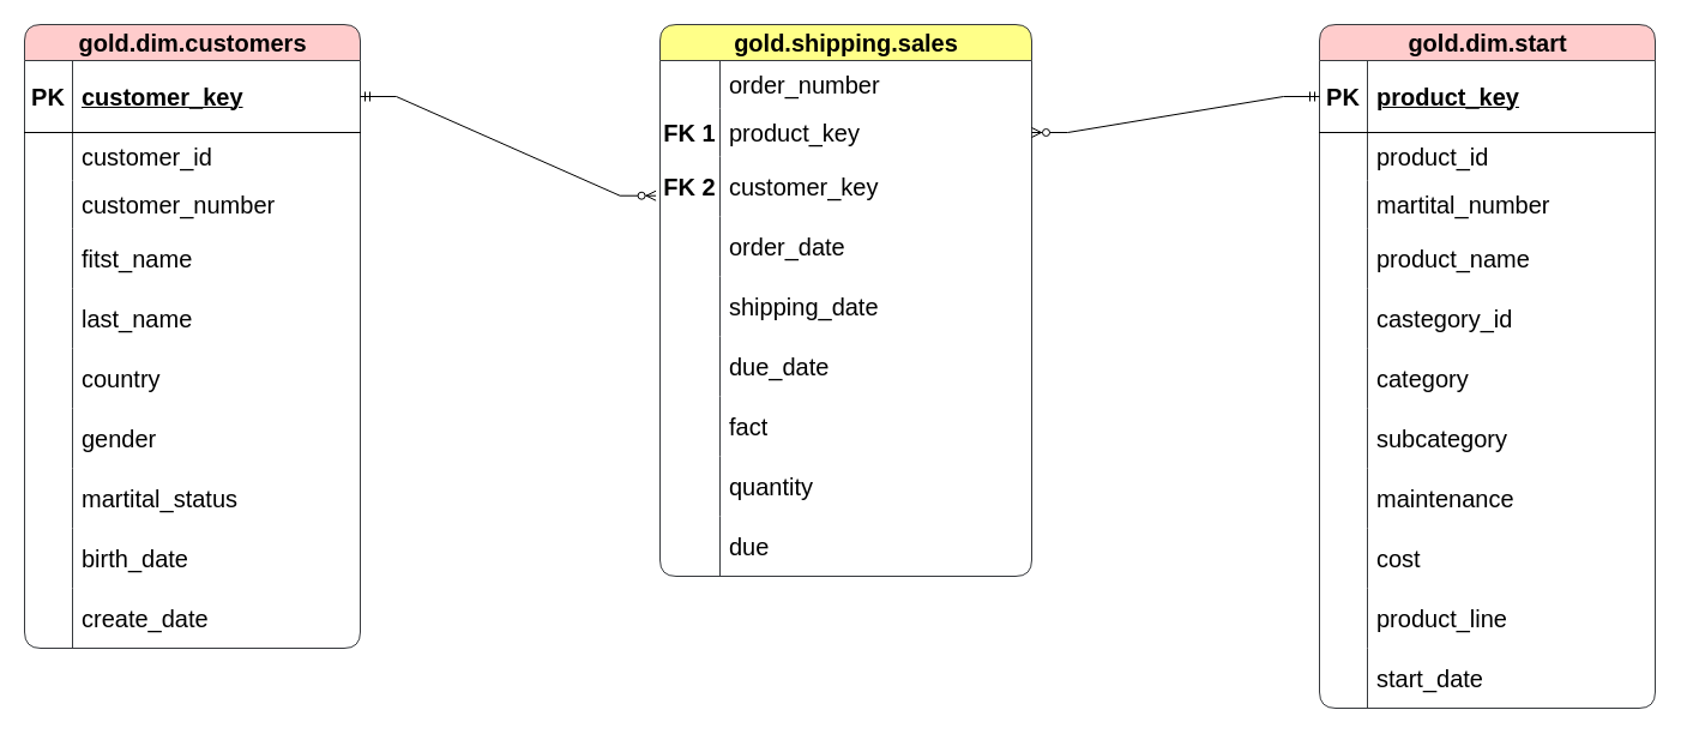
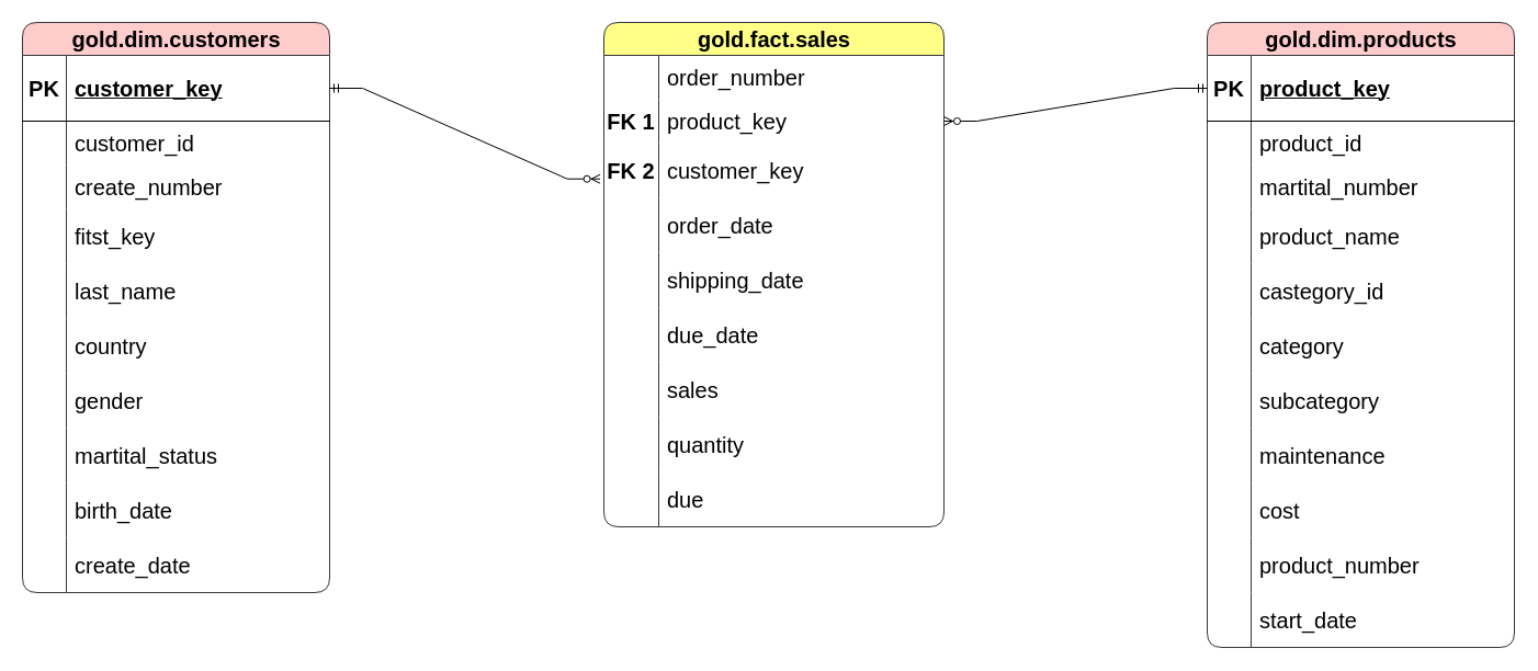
- <mxCell id="33" value="&lt;font style=&quot;font-size: 20px; color: rgb(0, 0, 0);&quot;&gt;gold.shipping.sales&lt;/font&gt;" style="shape=table;startSize=30;container=1;collapsible=1;childLayout=tableLayout;fixedRows=1;rowLines=0;fontStyle=1;align=center;resizeLast=1;html=1;fillColor=#ffff88;strokeColor=#36393d;rounded=1;shadow=0;" parent="1" vertex="1"><mxGeometry x="550" y="20" width="310" height="460" as="geometry"><mxRectangle x="-290" y="10" width="90" height="40" as="alternateBounds" /></mxGeometry></mxCell>
+ <mxCell id="33" value="&lt;font style=&quot;font-size: 20px; color: rgb(0, 0, 0);&quot;&gt;gold.fact.sales&lt;/font&gt;" style="shape=table;startSize=30;container=1;collapsible=1;childLayout=tableLayout;fixedRows=1;rowLines=0;fontStyle=1;align=center;resizeLast=1;html=1;fillColor=#ffff88;strokeColor=#36393d;rounded=1;shadow=0;" parent="1" vertex="1"><mxGeometry x="550" y="20" width="310" height="460" as="geometry"><mxRectangle x="-290" y="10" width="90" height="40" as="alternateBounds" /></mxGeometry></mxCell>
- <mxCell id="61" value="&lt;font style=&quot;font-size: 20px; color: rgb(0, 0, 0);&quot;&gt;gold.dim.start&lt;/font&gt;" style="shape=table;startSize=30;container=1;collapsible=1;childLayout=tableLayout;fixedRows=1;rowLines=0;fontStyle=1;align=center;resizeLast=1;html=1;fillColor=#ffcccc;strokeColor=#36393d;rounded=1;shadow=0;" parent="1" vertex="1"><mxGeometry x="1100" y="20" width="280" height="570" as="geometry"><mxRectangle x="-290" y="10" width="90" height="40" as="alternateBounds" /></mxGeometry></mxCell>
+ <mxCell id="61" value="&lt;font style=&quot;font-size: 20px; color: rgb(0, 0, 0);&quot;&gt;gold.dim.products&lt;/font&gt;" style="shape=table;startSize=30;container=1;collapsible=1;childLayout=tableLayout;fixedRows=1;rowLines=0;fontStyle=1;align=center;resizeLast=1;html=1;fillColor=#ffcccc;strokeColor=#36393d;rounded=1;shadow=0;" parent="1" vertex="1"><mxGeometry x="1100" y="20" width="280" height="570" as="geometry"><mxRectangle x="-290" y="10" width="90" height="40" as="alternateBounds" /></mxGeometry></mxCell>
- <mxCell id="11" value="&lt;font style=&quot;font-size: 20px;&quot;&gt;customer_number&lt;/font&gt;" style="shape=partialRectangle;connectable=0;fillColor=none;top=0;left=0;bottom=0;right=0;align=left;spacingLeft=6;overflow=hidden;whiteSpace=wrap;html=1;" parent="9" vertex="1"><mxGeometry x="40" width="240" height="40" as="geometry"><mxRectangle width="240" height="40" as="alternateBounds" /></mxGeometry></mxCell>
+ <mxCell id="11" value="&lt;font style=&quot;font-size: 20px;&quot;&gt;create_number&lt;/font&gt;" style="shape=partialRectangle;connectable=0;fillColor=none;top=0;left=0;bottom=0;right=0;align=left;spacingLeft=6;overflow=hidden;whiteSpace=wrap;html=1;" parent="9" vertex="1"><mxGeometry x="40" width="240" height="40" as="geometry"><mxRectangle width="240" height="40" as="alternateBounds" /></mxGeometry></mxCell>
- <mxCell id="14" value="&lt;font style=&quot;font-size: 20px;&quot;&gt;fitst_name&lt;/font&gt;" style="shape=partialRectangle;connectable=0;fillColor=none;top=0;left=0;bottom=0;right=0;align=left;spacingLeft=6;overflow=hidden;whiteSpace=wrap;html=1;" parent="12" vertex="1"><mxGeometry x="40" width="240" height="50" as="geometry"><mxRectangle width="240" height="50" as="alternateBounds" /></mxGeometry></mxCell>
+ <mxCell id="14" value="&lt;font style=&quot;font-size: 20px;&quot;&gt;fitst_key&lt;/font&gt;" style="shape=partialRectangle;connectable=0;fillColor=none;top=0;left=0;bottom=0;right=0;align=left;spacingLeft=6;overflow=hidden;whiteSpace=wrap;html=1;" parent="12" vertex="1"><mxGeometry x="40" width="240" height="50" as="geometry"><mxRectangle width="240" height="50" as="alternateBounds" /></mxGeometry></mxCell>
- <mxCell id="54" value="&lt;font style=&quot;font-size: 20px;&quot;&gt;fact&lt;/font&gt;" style="shape=partialRectangle;connectable=0;fillColor=none;top=0;left=0;bottom=0;right=0;align=left;spacingLeft=6;overflow=hidden;whiteSpace=wrap;html=1;" parent="52" vertex="1"><mxGeometry x="50" width="260" height="50" as="geometry"><mxRectangle width="260" height="50" as="alternateBounds" /></mxGeometry></mxCell>
+ <mxCell id="54" value="&lt;font style=&quot;font-size: 20px;&quot;&gt;sales&lt;/font&gt;" style="shape=partialRectangle;connectable=0;fillColor=none;top=0;left=0;bottom=0;right=0;align=left;spacingLeft=6;overflow=hidden;whiteSpace=wrap;html=1;" parent="52" vertex="1"><mxGeometry x="50" width="260" height="50" as="geometry"><mxRectangle width="260" height="50" as="alternateBounds" /></mxGeometry></mxCell>
- <mxCell id="91" value="&lt;font style=&quot;font-size: 20px;&quot;&gt;product_line&lt;/font&gt;" style="shape=partialRectangle;connectable=0;fillColor=none;top=0;left=0;bottom=0;right=0;align=left;spacingLeft=6;overflow=hidden;whiteSpace=wrap;html=1;" parent="89" vertex="1"><mxGeometry x="40" width="240" height="50" as="geometry"><mxRectangle width="240" height="50" as="alternateBounds" /></mxGeometry></mxCell>
+ <mxCell id="91" value="&lt;font style=&quot;font-size: 20px;&quot;&gt;product_number&lt;/font&gt;" style="shape=partialRectangle;connectable=0;fillColor=none;top=0;left=0;bottom=0;right=0;align=left;spacingLeft=6;overflow=hidden;whiteSpace=wrap;html=1;" parent="89" vertex="1"><mxGeometry x="40" width="240" height="50" as="geometry"><mxRectangle width="240" height="50" as="alternateBounds" /></mxGeometry></mxCell>
